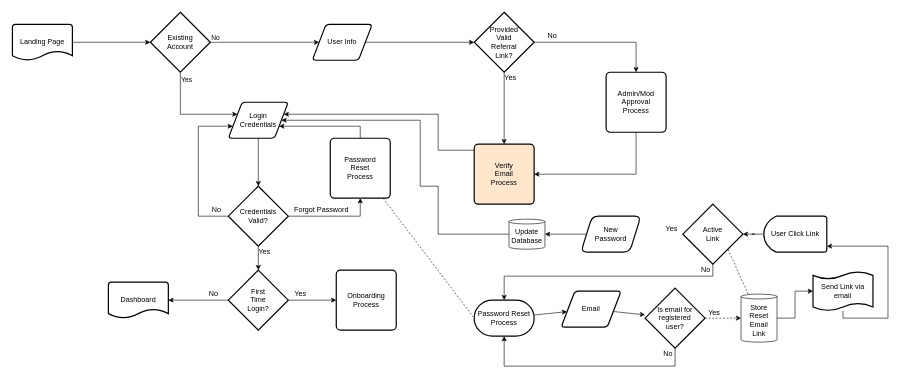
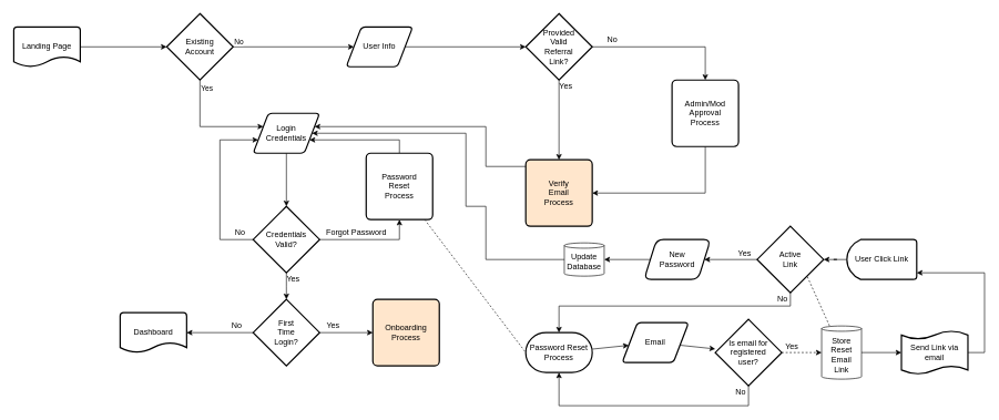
+ <mxCell id="55" style="edgeStyle=orthogonalEdgeStyle;rounded=0;orthogonalLoop=1;jettySize=auto;html=1;endArrow=classic;endFill=1;" edge="1" parent="1" source="58" target="60"><mxGeometry relative="1" as="geometry" /></mxCell>
- <mxCell id="52" value="Send Link via&lt;br&gt;email" style="shape=tape;whiteSpace=wrap;html=1;strokeWidth=2;size=0.19" vertex="1" parent="1"><mxGeometry x="1355" y="452.5" width="100" height="65" as="geometry" /></mxCell>
+ <mxCell id="52" value="Send Link via&lt;br&gt;email" style="shape=tape;whiteSpace=wrap;html=1;strokeWidth=2;size=0.19" vertex="1" parent="1"><mxGeometry x="1355" y="497.5" width="100" height="65" as="geometry" /></mxCell>
- <mxCell id="34" value="Onboarding&lt;br&gt;Process" style="rounded=1;whiteSpace=wrap;html=1;absoluteArcSize=1;arcSize=14;strokeWidth=2;" vertex="1" parent="1"><mxGeometry x="560" y="450" width="100" height="100" as="geometry" /></mxCell>
+ <mxCell id="34" value="Onboarding&lt;br&gt;Process" style="rounded=1;whiteSpace=wrap;html=1;absoluteArcSize=1;arcSize=14;strokeWidth=2;fillColor=#ffe6cc;" vertex="1" parent="1"><mxGeometry x="560" y="450" width="100" height="100" as="geometry" /></mxCell>
